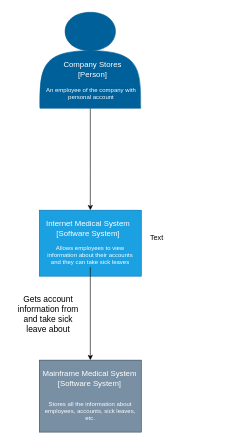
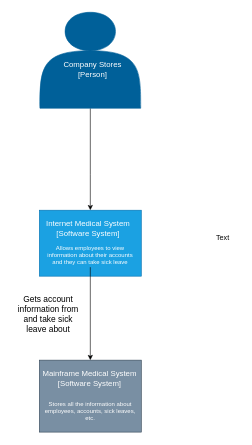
- <mxCell id="7" value="An employee of the company with personal account" style="text;html=1;strokeColor=none;fillColor=none;align=center;verticalAlign=middle;whiteSpace=wrap;rounded=0;shadow=0;fontColor=#FFFFFF;fontSize=10;" parent="1" vertex="1"><mxGeometry x="69" y="140" width="165" height="30" as="geometry" /></mxCell>
- <mxCell id="14" value="Text" style="text;html=1;resizable=0;points=[];autosize=1;align=left;verticalAlign=top;spacingTop=-4;" vertex="1" parent="1"><mxGeometry x="248" y="386" width="40" height="20" as="geometry" /></mxCell>
+ <mxCell id="14" value="Text" style="text;html=1;resizable=0;points=[];autosize=1;align=left;verticalAlign=top;spacingTop=-4;" vertex="1" parent="1"><mxGeometry x="358" y="386" width="40" height="20" as="geometry" /></mxCell>
- <mxCell id="10" value="Allows&amp;nbsp;employees to view information about their accounts and they can take sick leaves" style="text;html=1;strokeColor=none;fillColor=none;align=center;verticalAlign=middle;whiteSpace=wrap;rounded=0;shadow=0;fontSize=10;fontColor=#FFFFFF;" parent="1" vertex="1"><mxGeometry x="72" y="405" width="156" height="40" as="geometry" /></mxCell>
+ <mxCell id="10" value="Allows&amp;nbsp;employees to view information about their accounts and they can take sick leave" style="text;html=1;strokeColor=none;fillColor=none;align=center;verticalAlign=middle;whiteSpace=wrap;rounded=0;shadow=0;fontSize=10;fontColor=#FFFFFF;" parent="1" vertex="1"><mxGeometry x="72" y="405" width="156" height="40" as="geometry" /></mxCell>
